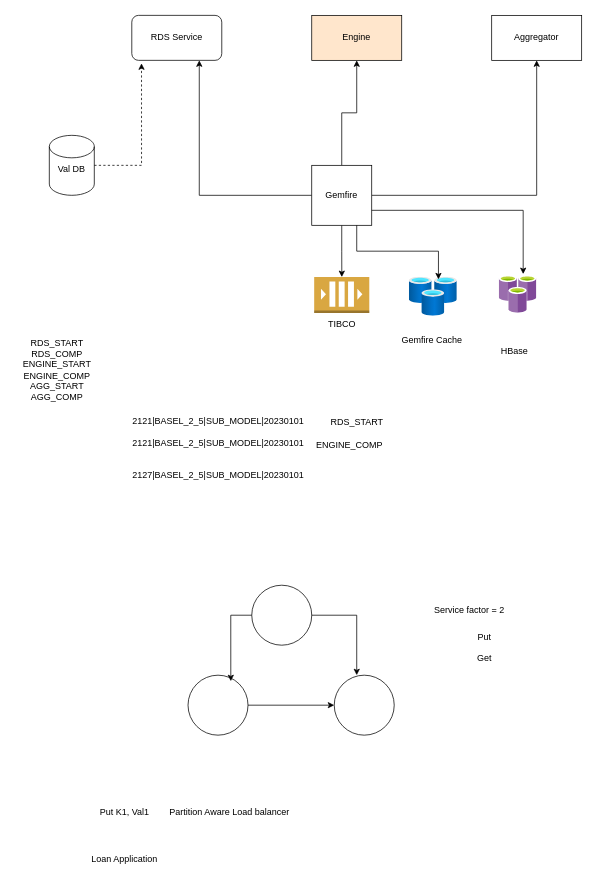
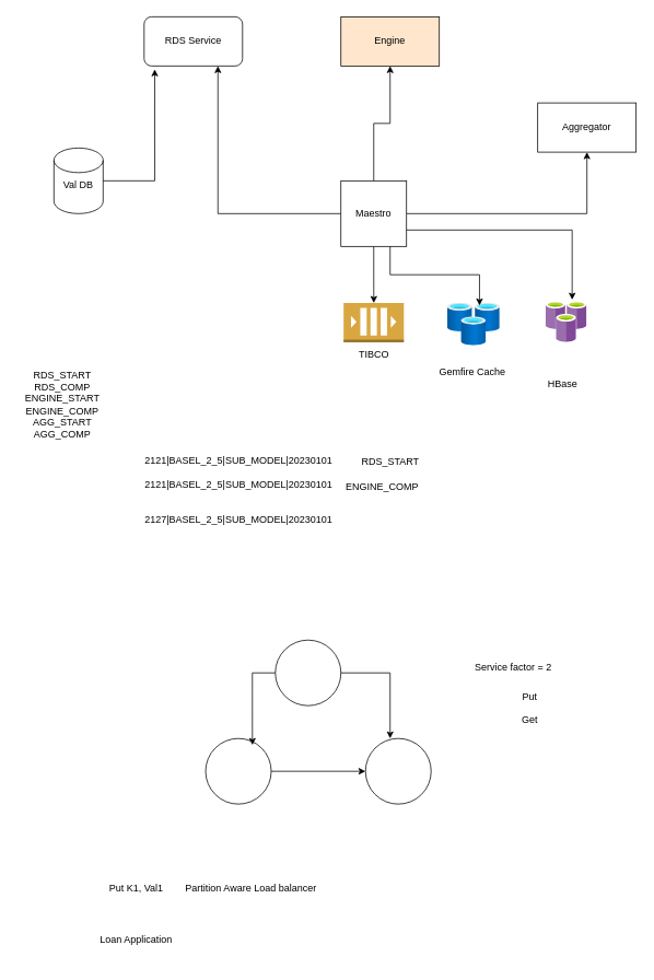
- <mxCell id="6" value="Aggregator" style="rounded=0;whiteSpace=wrap;html=1;" vertex="1" parent="1"><mxGeometry x="655" y="20" width="120" height="60" as="geometry" /></mxCell>
+ <mxCell id="6" value="Aggregator" style="rounded=0;whiteSpace=wrap;html=1;" vertex="1" parent="1"><mxGeometry x="655" y="125" width="120" height="60" as="geometry" /></mxCell>
- <mxCell id="4" style="edgeStyle=orthogonalEdgeStyle;rounded=0;orthogonalLoop=1;jettySize=auto;html=1;entryX=0.108;entryY=1.067;entryDx=0;entryDy=0;entryPerimeter=0;dashed=1;" edge="1" parent="1" source="3" target="2"><mxGeometry relative="1" as="geometry" /></mxCell>
+ <mxCell id="4" style="edgeStyle=orthogonalEdgeStyle;rounded=0;orthogonalLoop=1;jettySize=auto;html=1;entryX=0.108;entryY=1.067;entryDx=0;entryDy=0;entryPerimeter=0;" edge="1" parent="1" source="3" target="2"><mxGeometry relative="1" as="geometry" /></mxCell>
- <mxCell id="11" value="Gemfire" style="whiteSpace=wrap;html=1;aspect=fixed;" vertex="1" parent="1"><mxGeometry x="415" y="220" width="80" height="80" as="geometry" /></mxCell>
+ <mxCell id="11" value="Maestro" style="whiteSpace=wrap;html=1;aspect=fixed;" vertex="1" parent="1"><mxGeometry x="415" y="220" width="80" height="80" as="geometry" /></mxCell>
